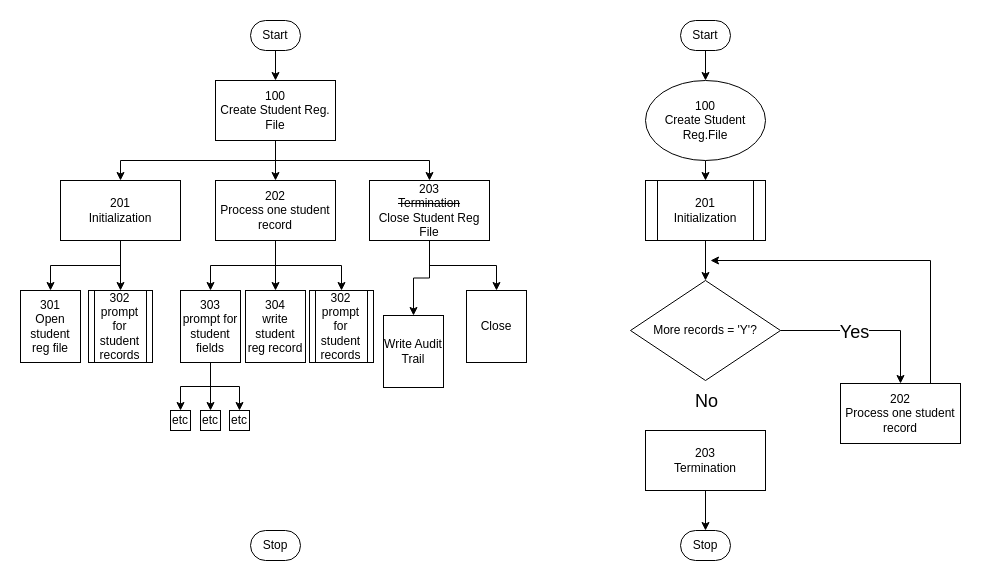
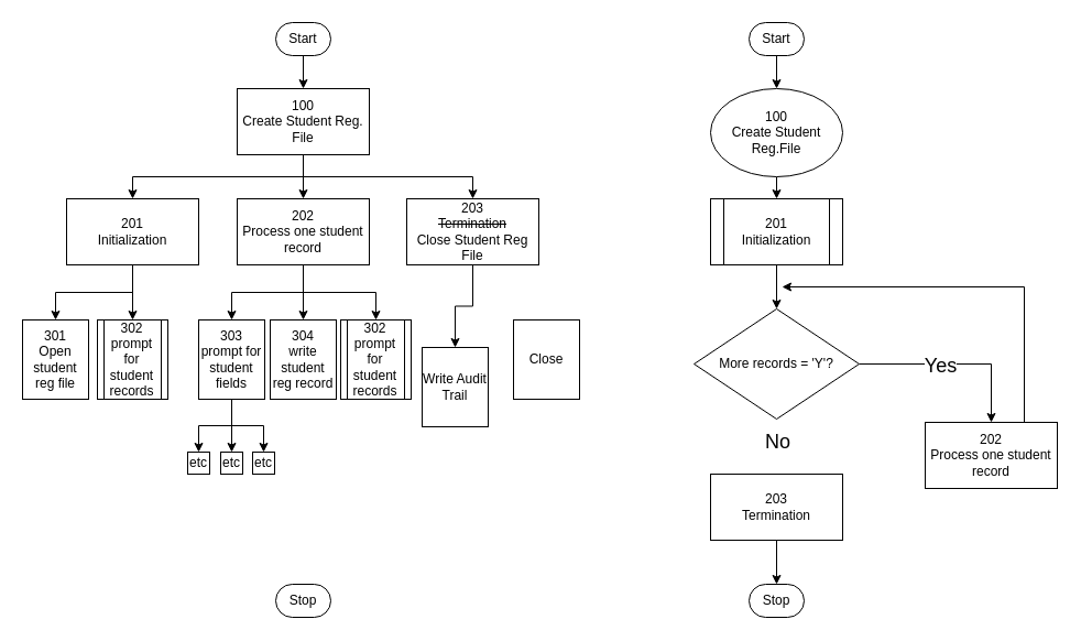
- <mxCell id="31" style="edgeStyle=orthogonalEdgeStyle;rounded=0;orthogonalLoop=1;jettySize=auto;html=1;exitX=0.5;exitY=1;exitDx=0;exitDy=0;entryX=0.5;entryY=0;entryDx=0;entryDy=0;" edge="1" parent="1" source="32" target="42"><mxGeometry relative="1" as="geometry" /></mxCell>
